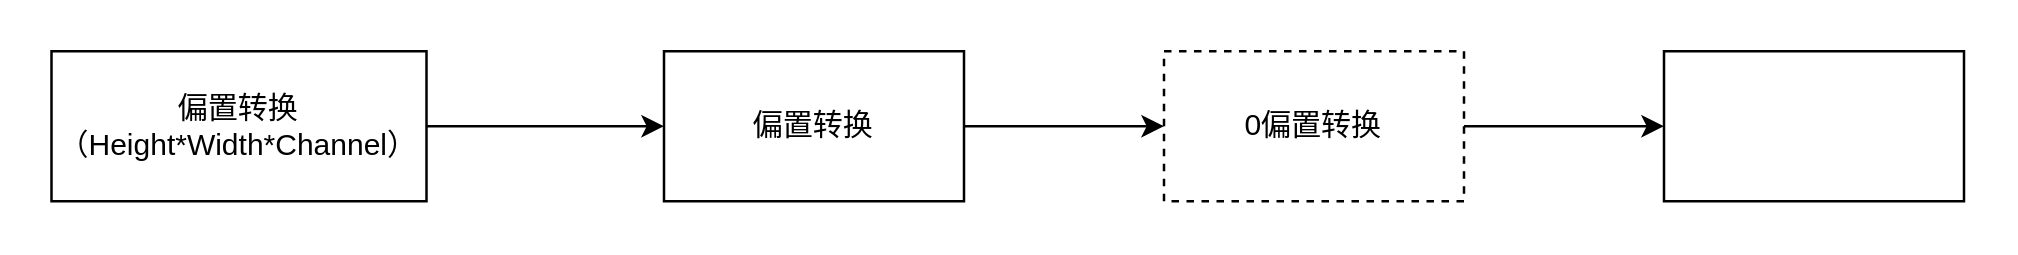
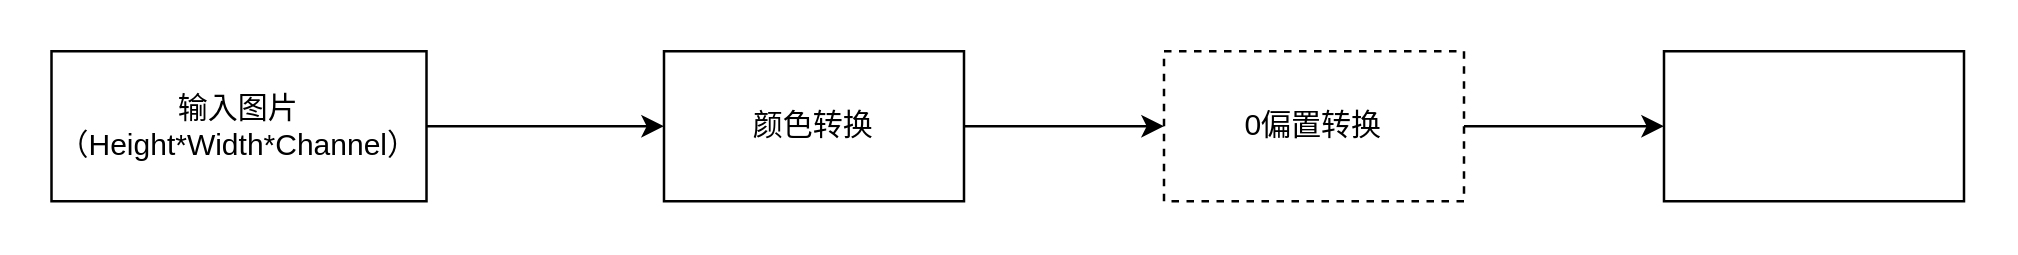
- <mxCell id="3" value="偏置转换（Height*Width*Channel）" style="rounded=0;whiteSpace=wrap;html=1;" vertex="1" parent="1"><mxGeometry x="20" y="20" width="150" height="60" as="geometry" /></mxCell>
+ <mxCell id="3" value="输入图片（Height*Width*Channel）" style="rounded=0;whiteSpace=wrap;html=1;" vertex="1" parent="1"><mxGeometry x="20" y="20" width="150" height="60" as="geometry" /></mxCell>
- <mxCell id="5" value="偏置转换" style="rounded=0;whiteSpace=wrap;html=1;" vertex="1" parent="1"><mxGeometry x="265" y="20" width="120" height="60" as="geometry" /></mxCell>
+ <mxCell id="5" value="颜色转换" style="rounded=0;whiteSpace=wrap;html=1;" vertex="1" parent="1"><mxGeometry x="265" y="20" width="120" height="60" as="geometry" /></mxCell>
